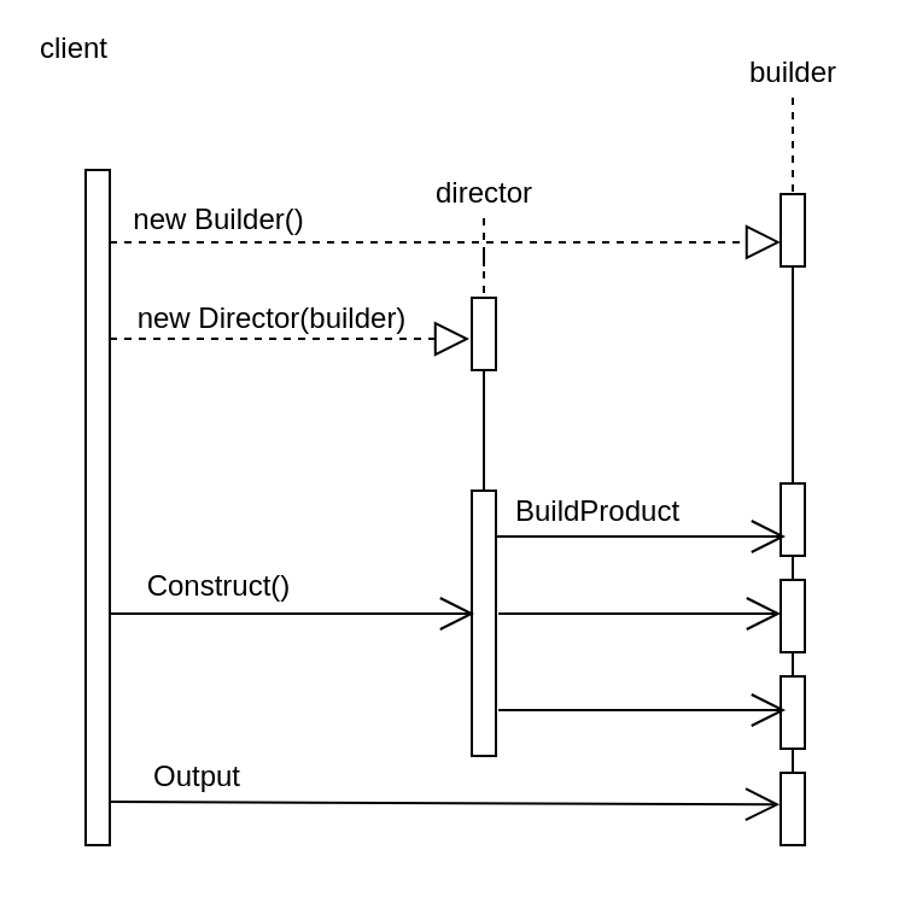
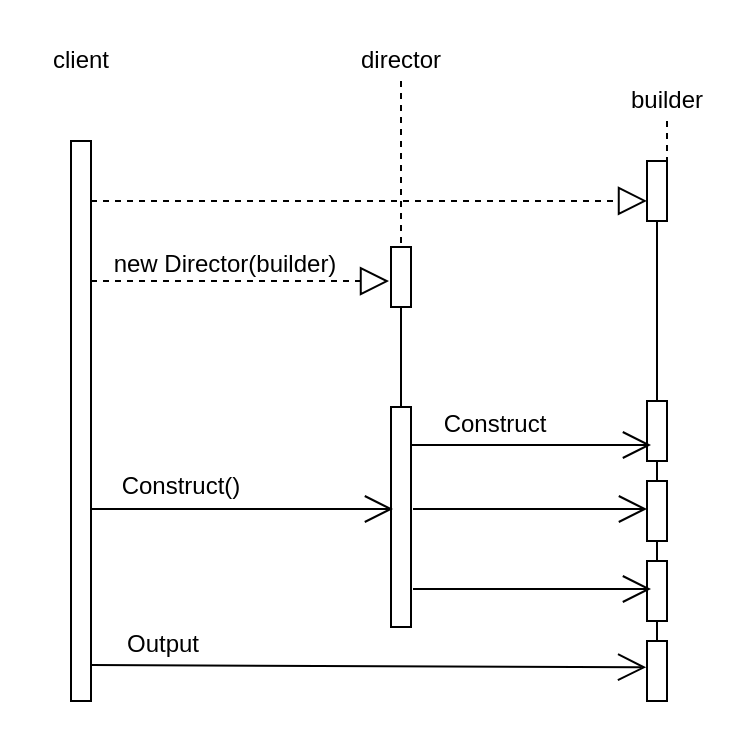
- <mxCell id="3" value="client" style="text;html=1;align=center;verticalAlign=middle;resizable=0;points=[];autosize=1;strokeColor=none;fillColor=none;" vertex="1" parent="1"><mxGeometry x="10" y="10" width="40" height="20" as="geometry" /></mxCell>
+ <mxCell id="3" value="client" style="text;html=1;align=center;verticalAlign=middle;resizable=0;points=[];autosize=1;strokeColor=none;fillColor=none;" vertex="1" parent="1"><mxGeometry x="20" y="20" width="40" height="20" as="geometry" /></mxCell>
- <mxCell id="15" value="builder" style="text;html=1;align=center;verticalAlign=middle;resizable=0;points=[];autosize=1;strokeColor=none;fillColor=none;" vertex="1" parent="1"><mxGeometry x="303" y="20" width="50" height="20" as="geometry" /></mxCell>
+ <mxCell id="15" value="builder" style="text;html=1;align=center;verticalAlign=middle;resizable=0;points=[];autosize=1;strokeColor=none;fillColor=none;" vertex="1" parent="1"><mxGeometry x="308" y="40" width="50" height="20" as="geometry" /></mxCell>
- <mxCell id="13" value="director" style="text;html=1;align=center;verticalAlign=middle;resizable=0;points=[];autosize=1;strokeColor=none;fillColor=none;" vertex="1" parent="1"><mxGeometry x="170" y="70" width="60" height="20" as="geometry" /></mxCell>
+ <mxCell id="13" value="director" style="text;html=1;align=center;verticalAlign=middle;resizable=0;points=[];autosize=1;strokeColor=none;fillColor=none;" vertex="1" parent="1"><mxGeometry x="170" y="20" width="60" height="20" as="geometry" /></mxCell>
- <mxCell id="19" value="new Builder()" style="text;html=1;align=center;verticalAlign=middle;resizable=0;points=[];autosize=1;strokeColor=none;fillColor=none;" vertex="1" parent="1"><mxGeometry x="49" y="81" width="82" height="19" as="geometry" /></mxCell>
- <mxCell id="30" value="BuildProduct" style="text;html=1;align=center;verticalAlign=middle;resizable=0;points=[];autosize=1;strokeColor=none;fillColor=none;" vertex="1" parent="1"><mxGeometry x="207" y="202" width="79" height="19" as="geometry" /></mxCell>
+ <mxCell id="30" value="Construct" style="text;html=1;align=center;verticalAlign=middle;resizable=0;points=[];autosize=1;strokeColor=none;fillColor=none;" vertex="1" parent="1"><mxGeometry x="207" y="202" width="79" height="19" as="geometry" /></mxCell>
